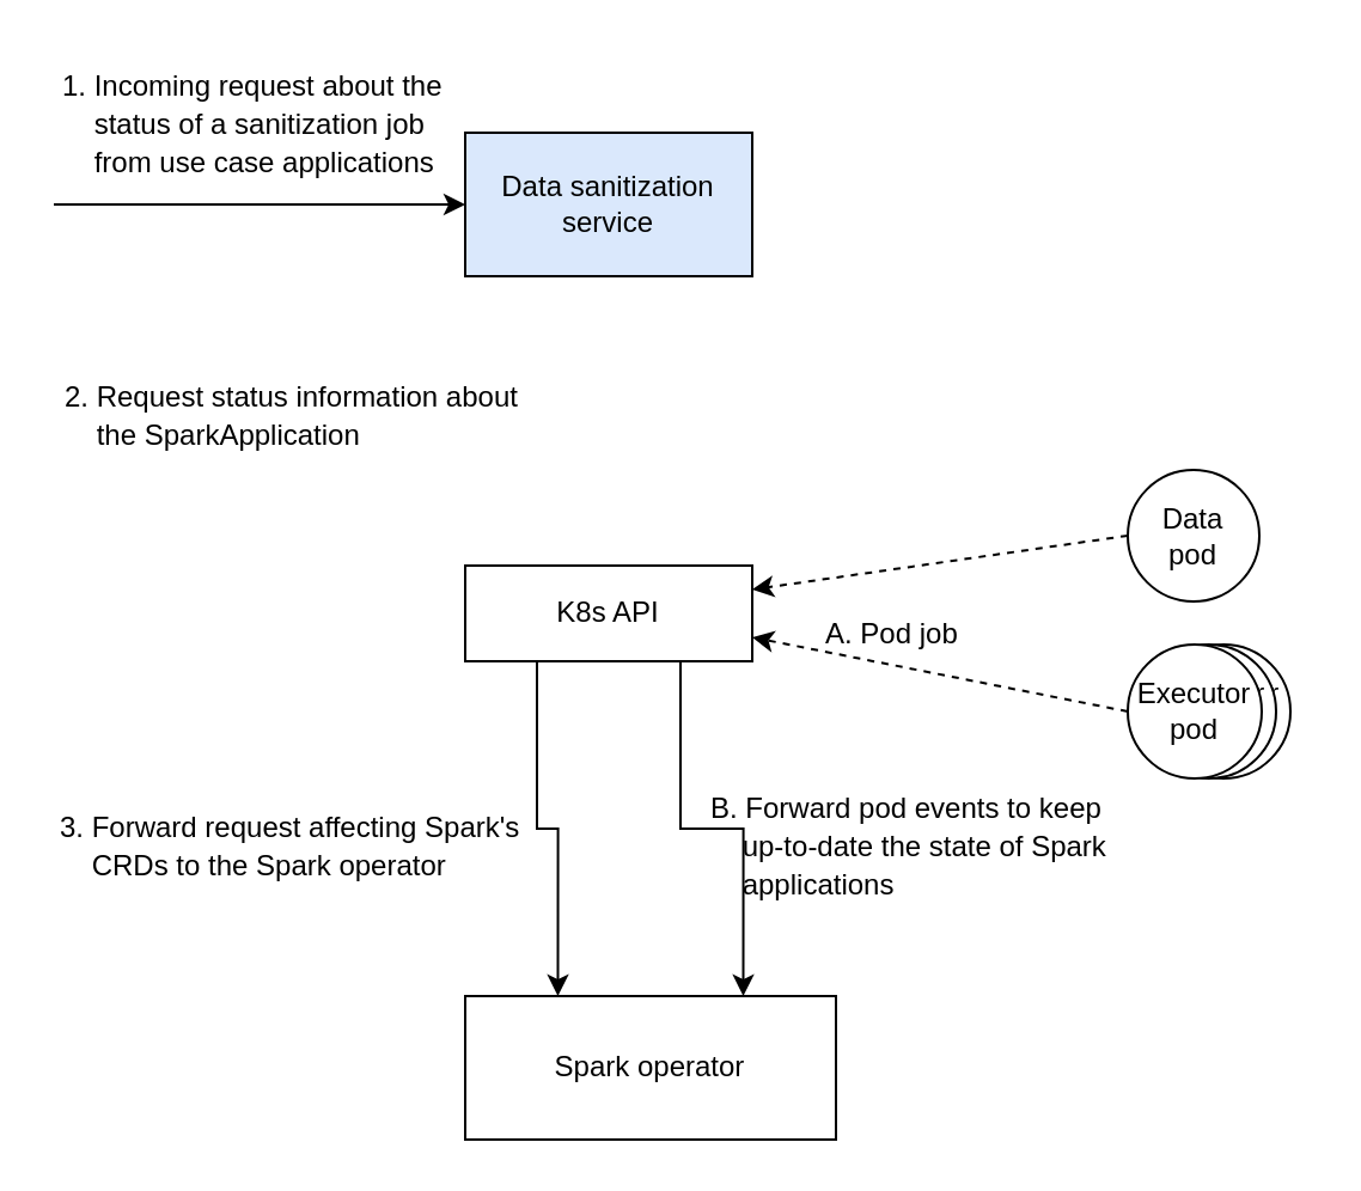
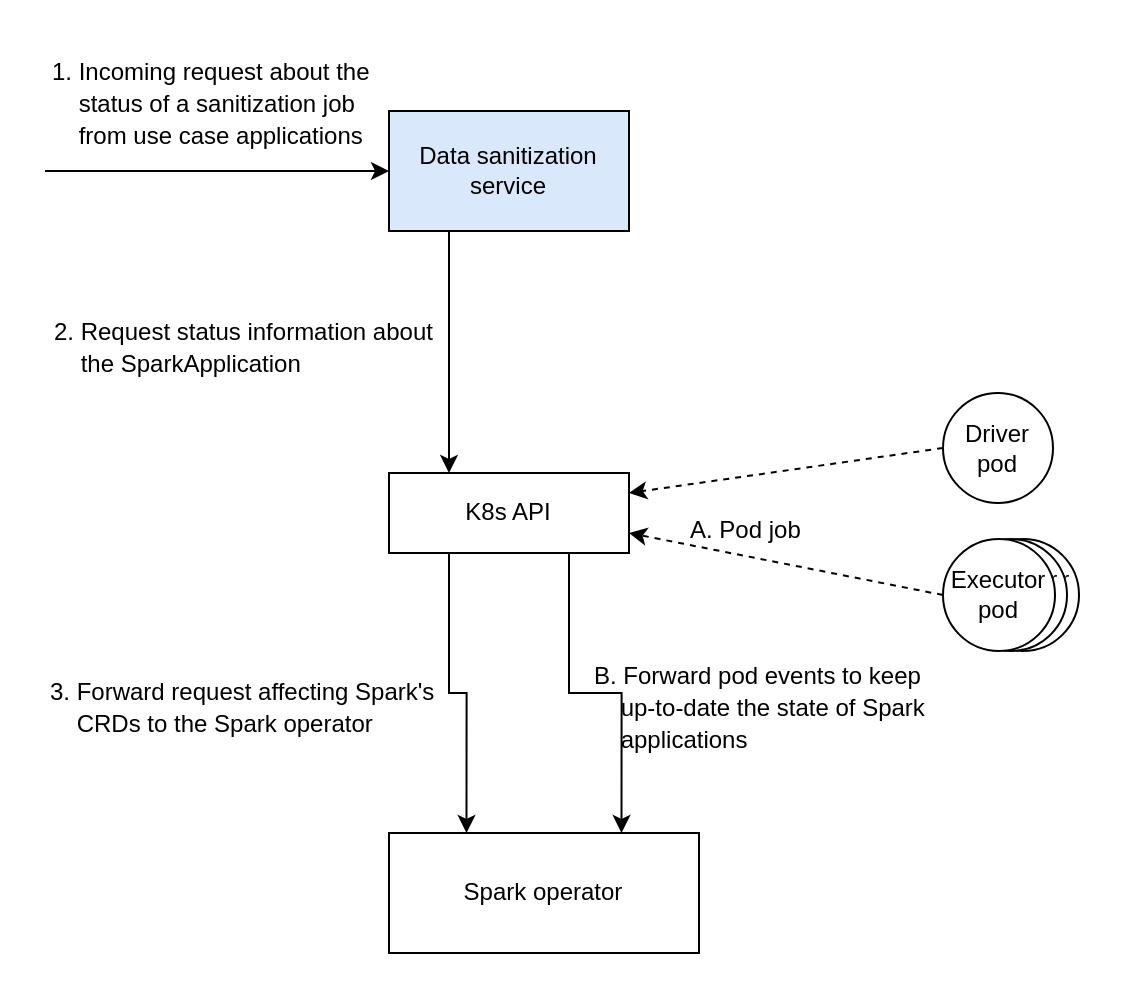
+ <mxCell id="5" value="" style="endArrow=classic;html=1;rounded=0;exitX=0.25;exitY=1;exitDx=0;exitDy=0;entryX=0.25;entryY=0;entryDx=0;entryDy=0;" parent="1" source="4" target="12" edge="1"><mxGeometry width="50" height="50" relative="1" as="geometry"><mxPoint x="384" y="385" as="sourcePoint" /><mxPoint x="464" y="70" as="targetPoint" /></mxGeometry></mxCell>
- <mxCell id="16" value="Data&lt;br&gt;pod" style="ellipse;whiteSpace=wrap;html=1;aspect=fixed;fontSize=12;" parent="1" vertex="1"><mxGeometry x="471" y="196" width="55" height="55" as="geometry" /></mxCell>
+ <mxCell id="16" value="Driver&lt;br&gt;pod" style="ellipse;whiteSpace=wrap;html=1;aspect=fixed;fontSize=12;" parent="1" vertex="1"><mxGeometry x="471" y="196" width="55" height="55" as="geometry" /></mxCell>
